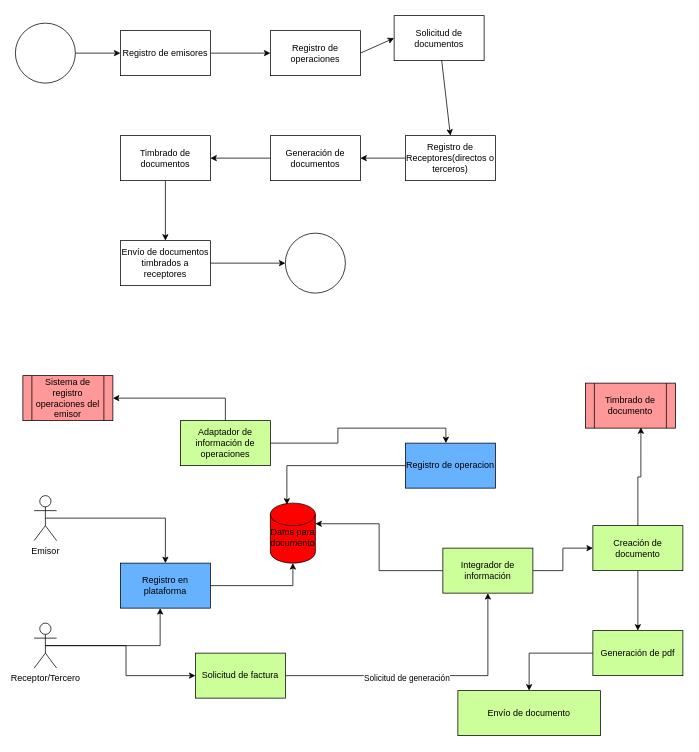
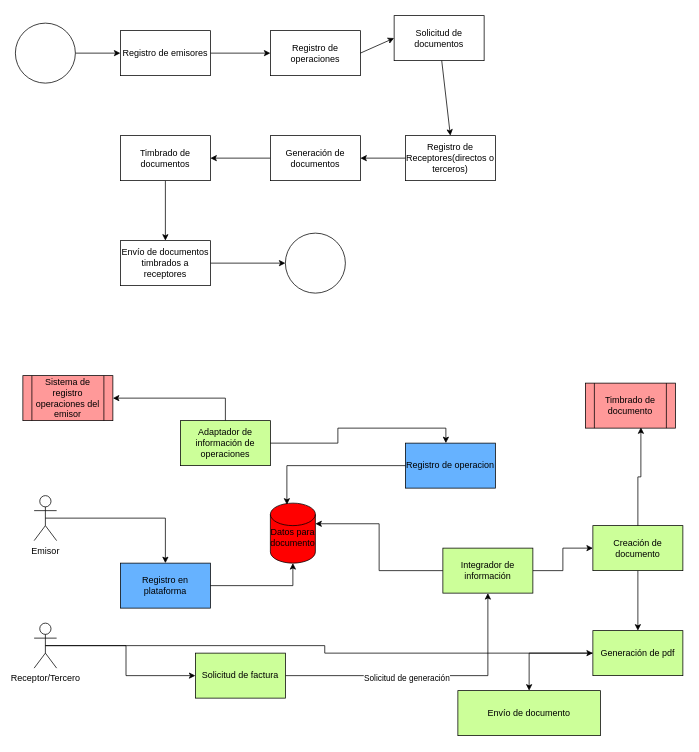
- <mxCell id="32" style="edgeStyle=orthogonalEdgeStyle;rounded=0;orthogonalLoop=1;jettySize=auto;html=1;exitX=0.5;exitY=0.5;exitDx=0;exitDy=0;exitPerimeter=0;entryX=0.442;entryY=1;entryDx=0;entryDy=0;entryPerimeter=0;" parent="1" source="22" target="23" edge="1"><mxGeometry relative="1" as="geometry" /></mxCell>
+ <mxCell id="32" style="edgeStyle=orthogonalEdgeStyle;rounded=0;orthogonalLoop=1;jettySize=auto;html=1;exitX=0.5;exitY=0.5;exitDx=0;exitDy=0;exitPerimeter=0;" parent="1" source="22" target="31" edge="1"><mxGeometry relative="1" as="geometry" /></mxCell>
